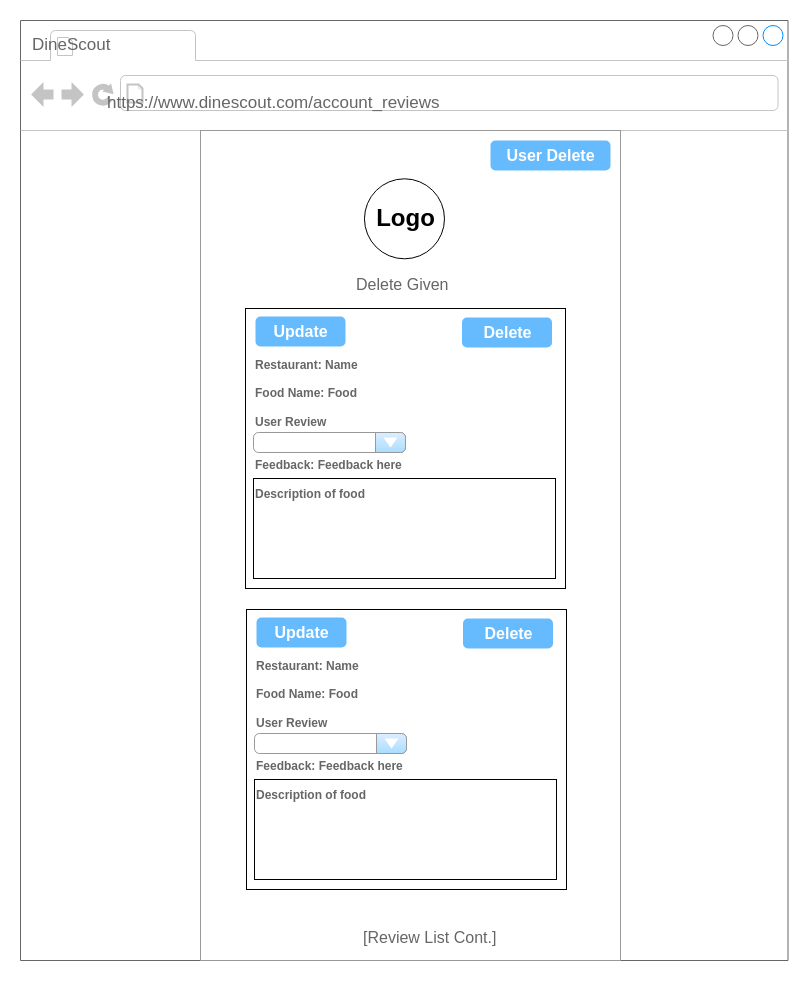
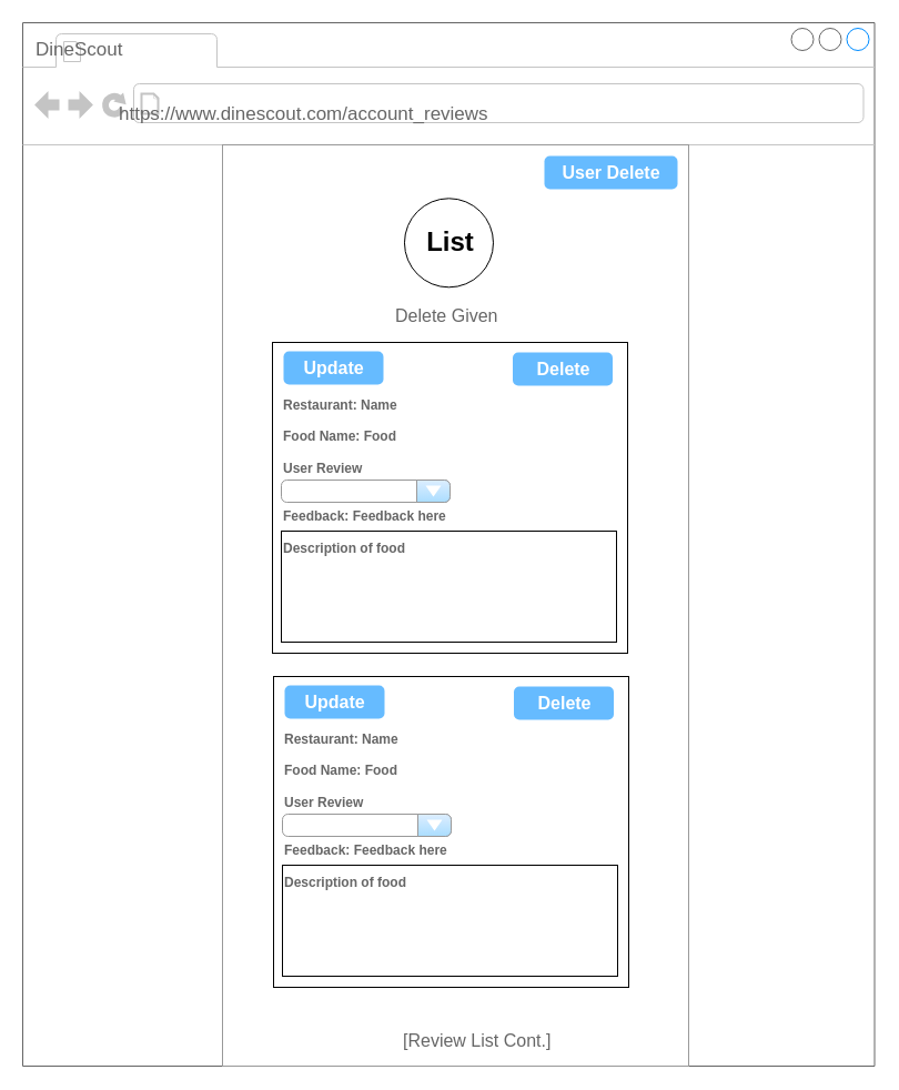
- <mxCell id="7" value="Logo" style="text;strokeColor=none;fillColor=none;html=1;fontSize=24;fontStyle=1;verticalAlign=middle;align=center;" vertex="1" parent="5"><mxGeometry x="100" y="65.61" width="210" height="45.39" as="geometry" /></mxCell>
+ <mxCell id="7" value="List" style="text;strokeColor=none;fillColor=none;html=1;fontSize=24;fontStyle=1;verticalAlign=middle;align=center;" vertex="1" parent="5"><mxGeometry x="100" y="65.61" width="210" height="45.39" as="geometry" /></mxCell>
